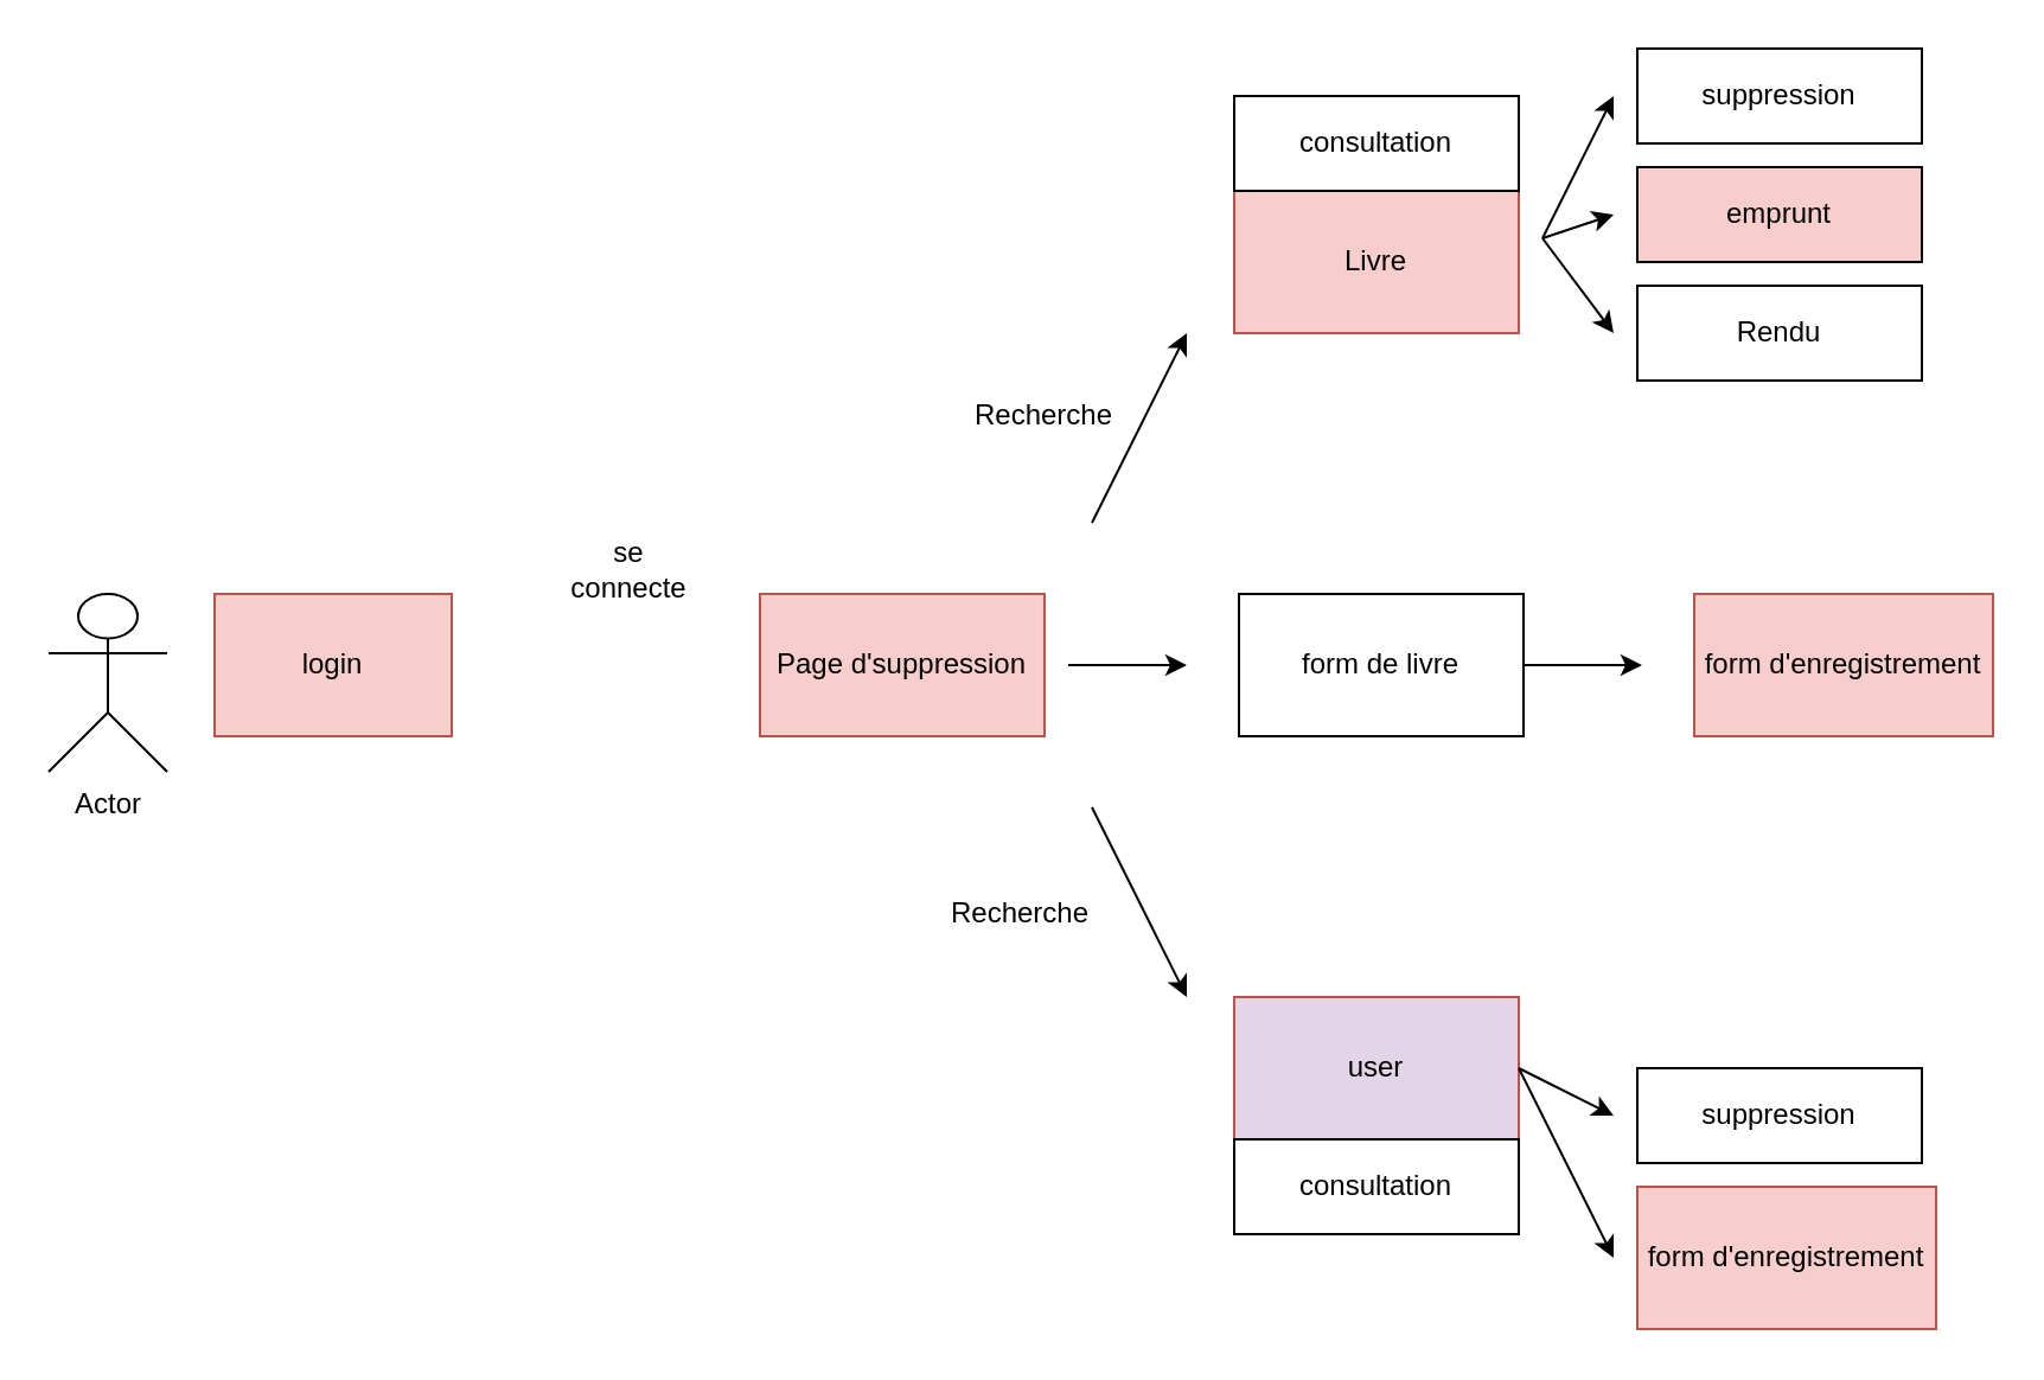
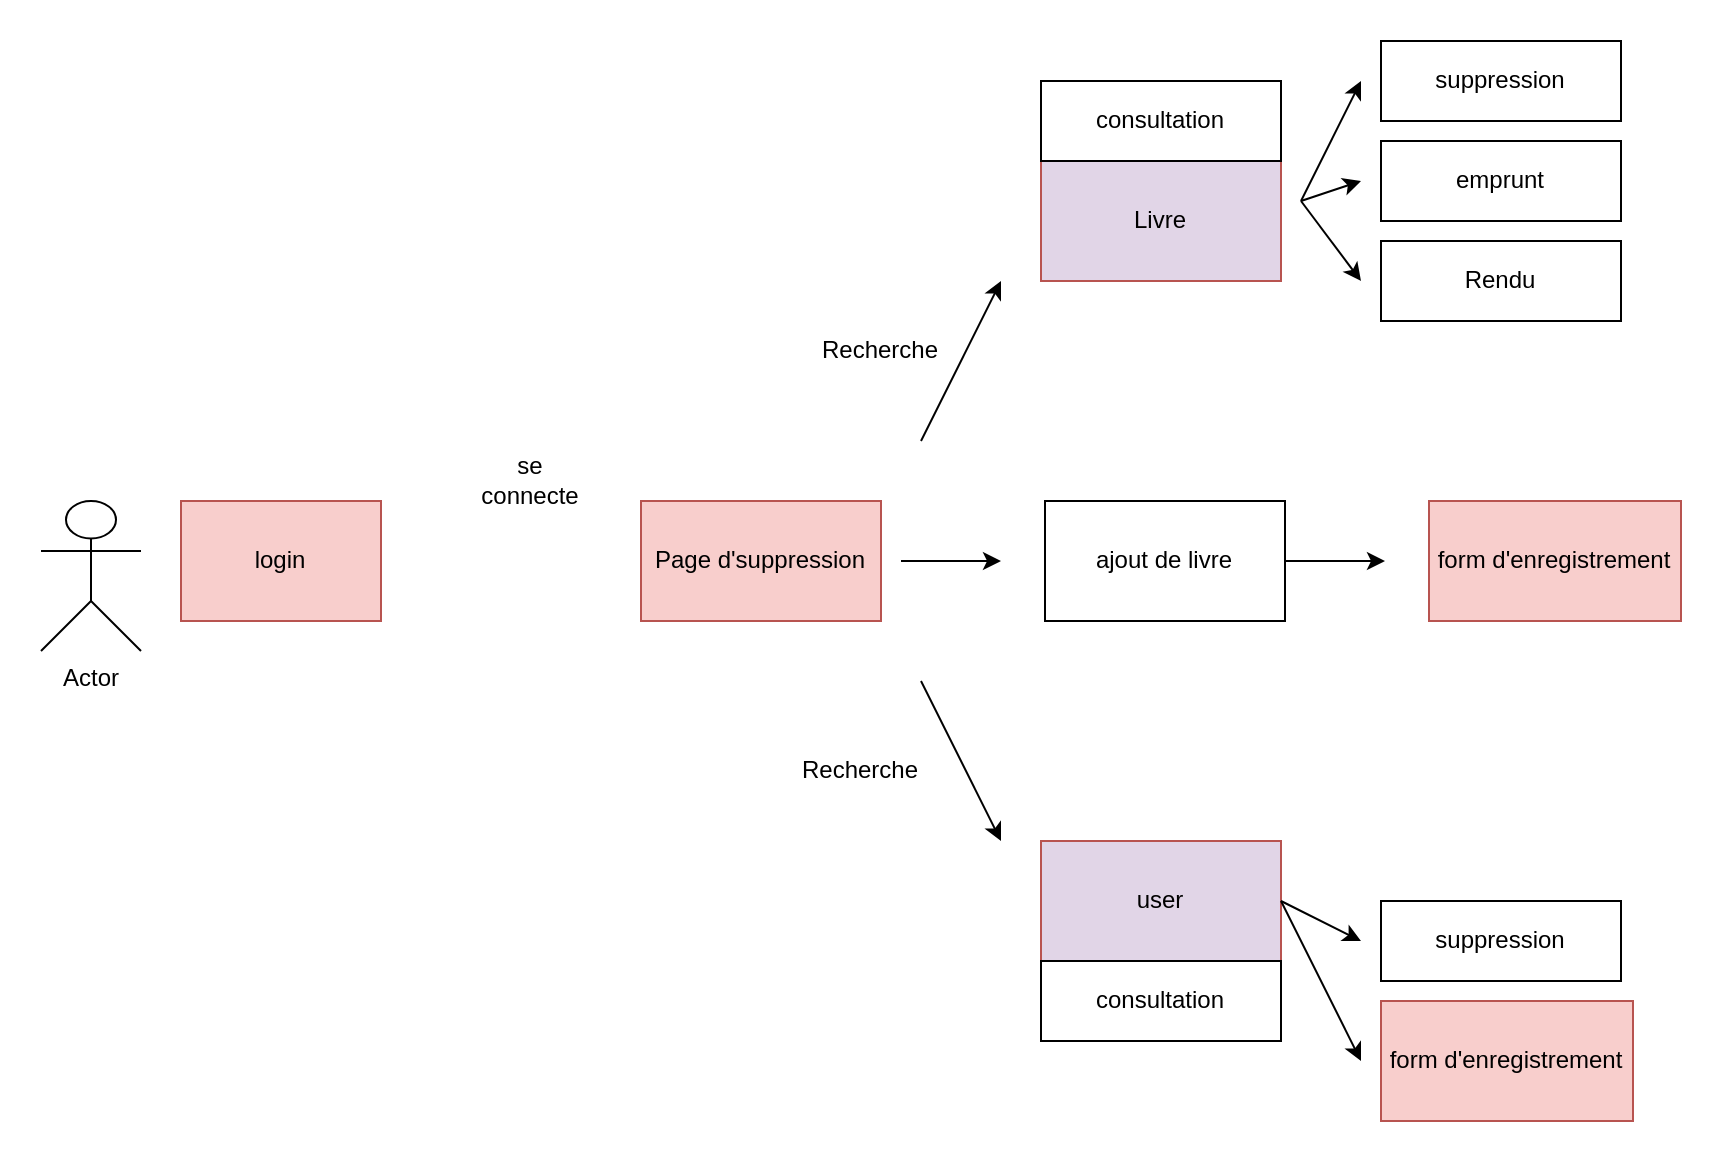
- <mxCell id="14" value="emprunt" style="rounded=0;whiteSpace=wrap;html=1;fillColor=#f8cecc;" vertex="1" parent="1"><mxGeometry x="690" y="70" width="120" height="40" as="geometry" /></mxCell>
+ <mxCell id="14" value="emprunt" style="rounded=0;whiteSpace=wrap;html=1;" vertex="1" parent="1"><mxGeometry x="690" y="70" width="120" height="40" as="geometry" /></mxCell>
- <mxCell id="8" value="Livre" style="rounded=0;whiteSpace=wrap;html=1;fillColor=#f8cecc;strokeColor=#b85450;" vertex="1" parent="1"><mxGeometry x="520" y="80" width="120" height="60" as="geometry" /></mxCell>
+ <mxCell id="8" value="Livre" style="rounded=0;whiteSpace=wrap;html=1;fillColor=#e1d5e7;strokeColor=#b85450;" vertex="1" parent="1"><mxGeometry x="520" y="80" width="120" height="60" as="geometry" /></mxCell>
- <mxCell id="15" value="form de livre" style="rounded=0;whiteSpace=wrap;html=1;" vertex="1" parent="1"><mxGeometry x="522" y="250" width="120" height="60" as="geometry" /></mxCell>
+ <mxCell id="15" value="ajout de livre" style="rounded=0;whiteSpace=wrap;html=1;" vertex="1" parent="1"><mxGeometry x="522" y="250" width="120" height="60" as="geometry" /></mxCell>
